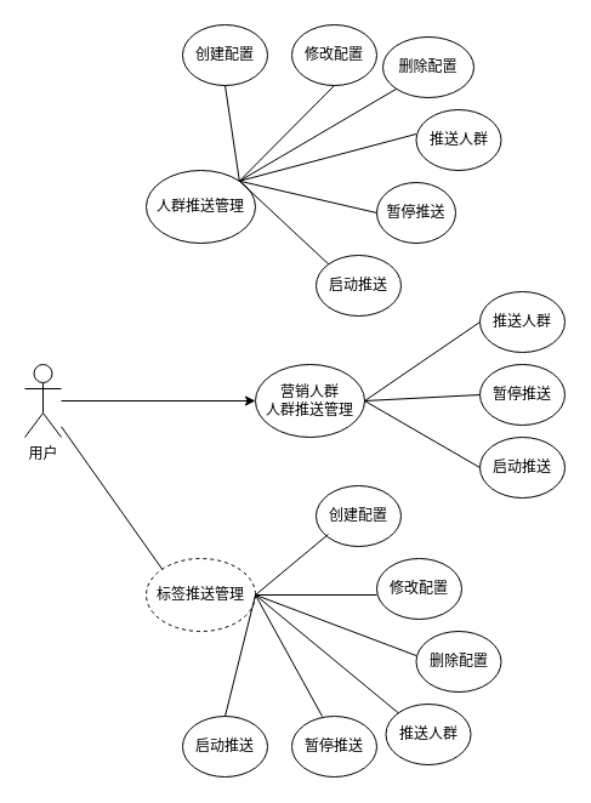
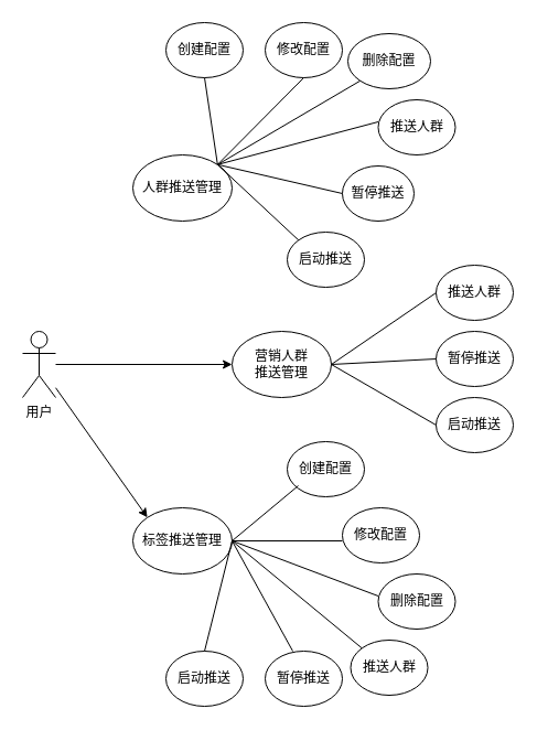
- <mxCell id="6" value="营销人群&lt;br&gt;人群推送管理" style="ellipse;whiteSpace=wrap;html=1;" vertex="1" parent="1"><mxGeometry x="210" y="300" width="90" height="60" as="geometry" /></mxCell>
+ <mxCell id="6" value="营销人群&lt;br&gt;推送管理" style="ellipse;whiteSpace=wrap;html=1;" vertex="1" parent="1"><mxGeometry x="210" y="300" width="90" height="60" as="geometry" /></mxCell>
- <mxCell id="3" style="edgeStyle=none;rounded=0;orthogonalLoop=1;jettySize=auto;html=1;entryX=0;entryY=0;entryDx=0;entryDy=0;endArrow=none;" edge="1" parent="1" source="4" target="7"><mxGeometry relative="1" as="geometry" /></mxCell>
+ <mxCell id="3" style="edgeStyle=none;rounded=0;orthogonalLoop=1;jettySize=auto;html=1;entryX=0;entryY=0;entryDx=0;entryDy=0;" edge="1" parent="1" source="4" target="7"><mxGeometry relative="1" as="geometry" /></mxCell>
- <mxCell id="7" value="标签推送管理" style="ellipse;whiteSpace=wrap;html=1;dashed=1;" vertex="1" parent="1"><mxGeometry x="120" y="460" width="90" height="60" as="geometry" /></mxCell>
+ <mxCell id="7" value="标签推送管理" style="ellipse;whiteSpace=wrap;html=1;" vertex="1" parent="1"><mxGeometry x="120" y="460" width="90" height="60" as="geometry" /></mxCell>
